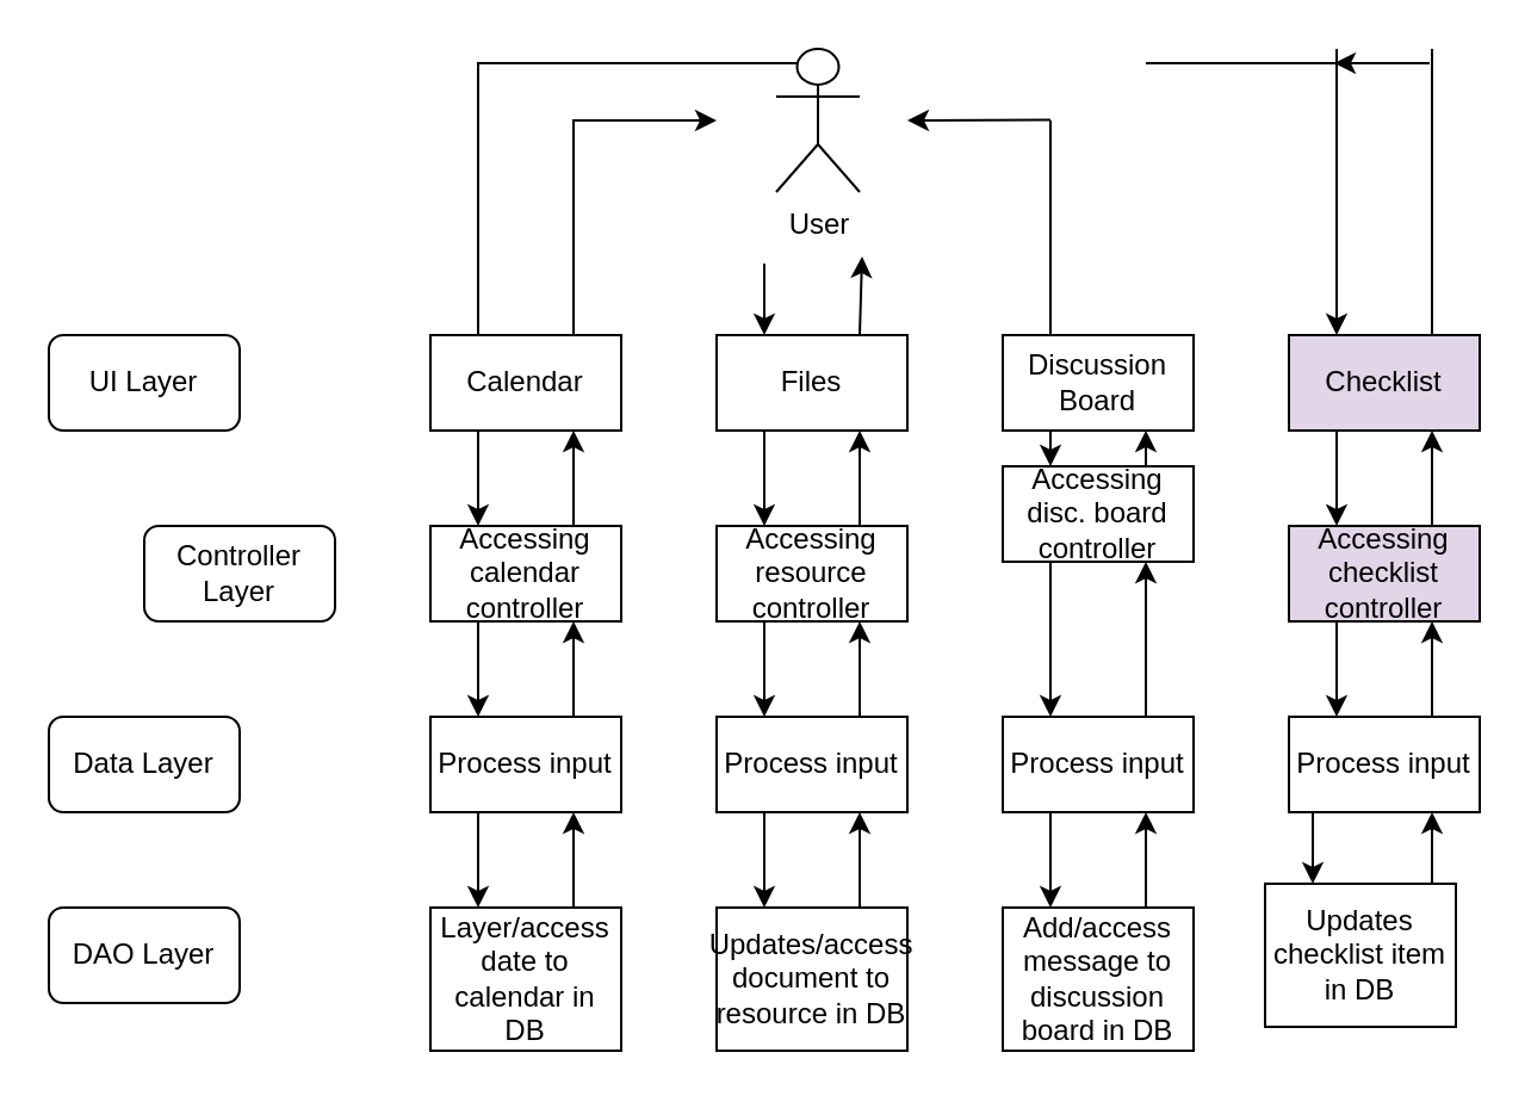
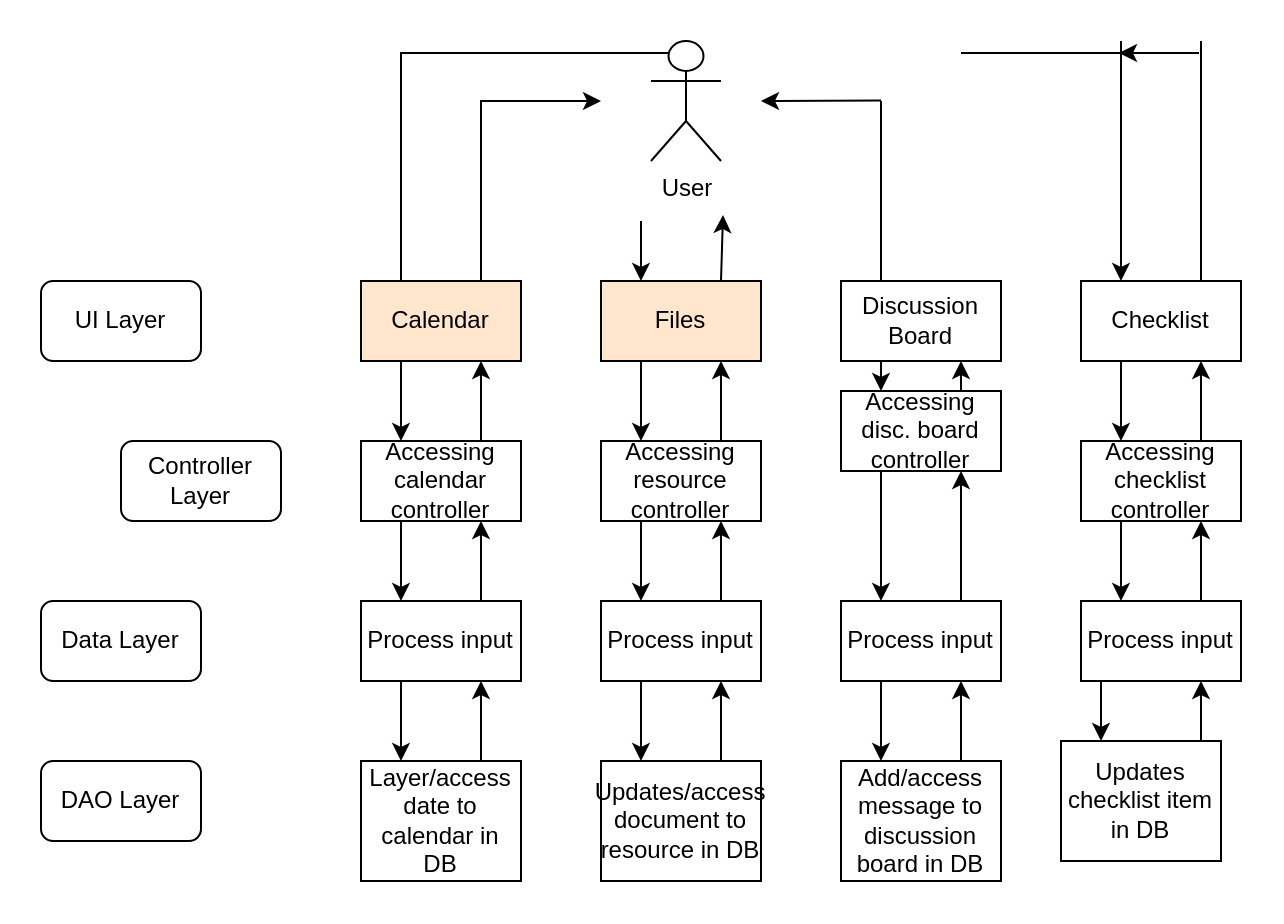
- <mxCell id="9" value="Calendar" style="rounded=0;whiteSpace=wrap;html=1;" parent="1" vertex="1"><mxGeometry x="180" y="140" width="80" height="40" as="geometry" /></mxCell>
+ <mxCell id="9" value="Calendar" style="rounded=0;whiteSpace=wrap;html=1;fillColor=#ffe6cc;" parent="1" vertex="1"><mxGeometry x="180" y="140" width="80" height="40" as="geometry" /></mxCell>
- <mxCell id="11" value="Files" style="rounded=0;whiteSpace=wrap;html=1;" parent="1" vertex="1"><mxGeometry x="300" y="140" width="80" height="40" as="geometry" /></mxCell>
+ <mxCell id="11" value="Files" style="rounded=0;whiteSpace=wrap;html=1;fillColor=#ffe6cc;" parent="1" vertex="1"><mxGeometry x="300" y="140" width="80" height="40" as="geometry" /></mxCell>
- <mxCell id="44" value="Checklist" style="rounded=0;whiteSpace=wrap;html=1;fillColor=#e1d5e7;" vertex="1" parent="1"><mxGeometry x="540" y="140" width="80" height="40" as="geometry" /></mxCell>
+ <mxCell id="44" value="Checklist" style="rounded=0;whiteSpace=wrap;html=1;" vertex="1" parent="1"><mxGeometry x="540" y="140" width="80" height="40" as="geometry" /></mxCell>
- <mxCell id="47" value="Accessing checklist controller" style="rounded=0;whiteSpace=wrap;html=1;fillColor=#e1d5e7;" vertex="1" parent="1"><mxGeometry x="540" y="220" width="80" height="40" as="geometry" /></mxCell>
+ <mxCell id="47" value="Accessing checklist controller" style="rounded=0;whiteSpace=wrap;html=1;" vertex="1" parent="1"><mxGeometry x="540" y="220" width="80" height="40" as="geometry" /></mxCell>
